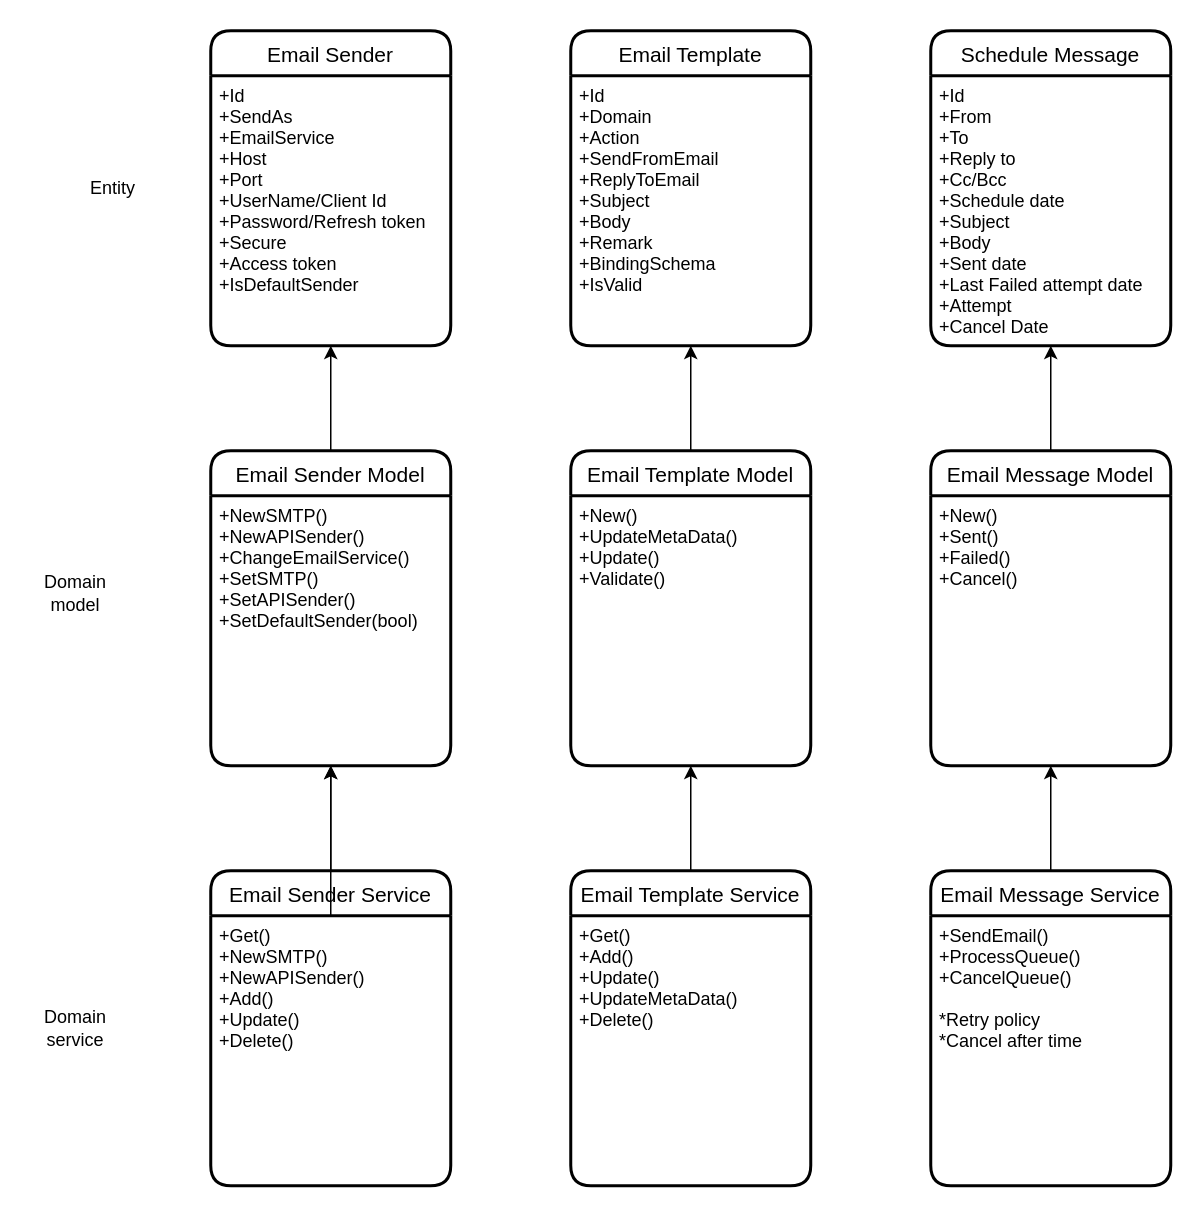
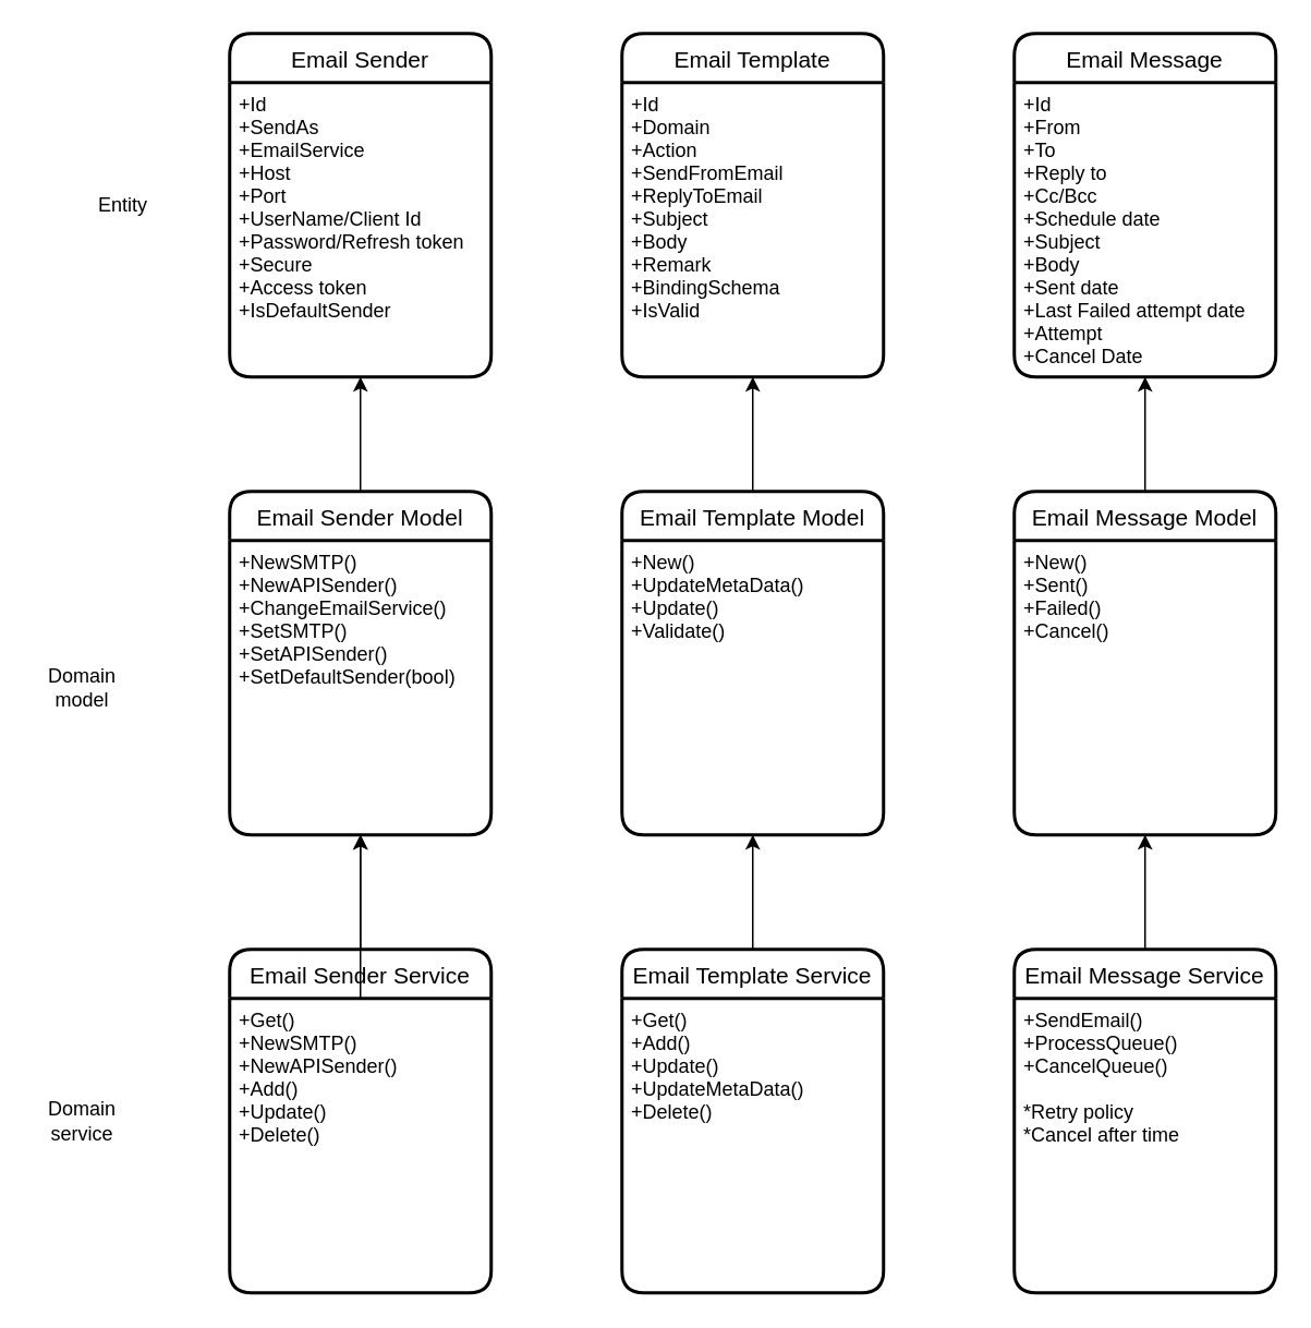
- <mxCell id="6" value="Schedule Message" style="swimlane;childLayout=stackLayout;horizontal=1;startSize=30;horizontalStack=0;rounded=1;fontSize=14;fontStyle=0;strokeWidth=2;resizeParent=0;resizeLast=1;shadow=0;dashed=0;align=center;" vertex="1" parent="1"><mxGeometry x="620" y="20" width="160" height="210" as="geometry" /></mxCell>
+ <mxCell id="6" value="Email Message" style="swimlane;childLayout=stackLayout;horizontal=1;startSize=30;horizontalStack=0;rounded=1;fontSize=14;fontStyle=0;strokeWidth=2;resizeParent=0;resizeLast=1;shadow=0;dashed=0;align=center;" vertex="1" parent="1"><mxGeometry x="620" y="20" width="160" height="210" as="geometry" /></mxCell>
- <mxCell id="18" value="Domain model" style="text;html=1;strokeColor=none;fillColor=none;align=center;verticalAlign=middle;whiteSpace=wrap;rounded=0;" vertex="1" parent="1"><mxGeometry x="20" y="380" width="60" height="30" as="geometry" /></mxCell>
+ <mxCell id="18" value="Domain model" style="text;html=1;strokeColor=none;fillColor=none;align=center;verticalAlign=middle;whiteSpace=wrap;rounded=0;" vertex="1" parent="1"><mxGeometry x="20" y="405" width="60" height="30" as="geometry" /></mxCell>
